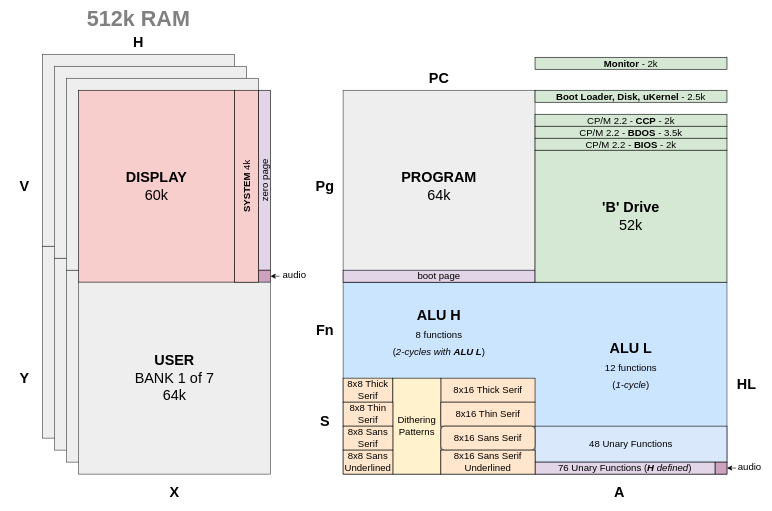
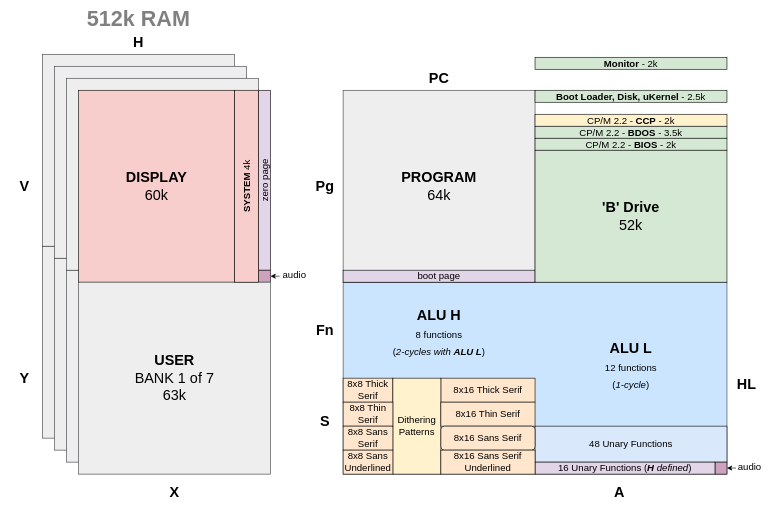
- <mxCell id="47" value="CP/M 2.2 - &lt;b&gt;CCP&lt;/b&gt; - 2k" style="rounded=0;whiteSpace=wrap;html=1;fontSize=16;fillColor=#d5e8d4;strokeColor=#000000;" vertex="1" parent="1"><mxGeometry x="891" y="190" width="320" height="20" as="geometry" /></mxCell>
+ <mxCell id="47" value="CP/M 2.2 - &lt;b&gt;CCP&lt;/b&gt; - 2k" style="rounded=0;whiteSpace=wrap;html=1;fontSize=16;fillColor=#fff2cc;strokeColor=#000000;" vertex="1" parent="1"><mxGeometry x="891" y="190" width="320" height="20" as="geometry" /></mxCell>
- <mxCell id="25" value="&lt;font&gt;&lt;span style=&quot;font-size: 24px&quot;&gt;&lt;b&gt;USER&lt;/b&gt;&lt;br&gt;BANK 1 of 7&lt;br&gt;64k&lt;/span&gt;&lt;br&gt;&lt;/font&gt;" style="whiteSpace=wrap;html=1;aspect=fixed;fillColor=#eeeeee;strokeColor=#36393d;" parent="1" vertex="1"><mxGeometry x="130" y="470" width="320" height="320" as="geometry" /></mxCell>
+ <mxCell id="25" value="&lt;font&gt;&lt;span style=&quot;font-size: 24px&quot;&gt;&lt;b&gt;USER&lt;/b&gt;&lt;br&gt;BANK 1 of 7&lt;br&gt;63k&lt;/span&gt;&lt;br&gt;&lt;/font&gt;" style="whiteSpace=wrap;html=1;aspect=fixed;fillColor=#eeeeee;strokeColor=#36393d;" parent="1" vertex="1"><mxGeometry x="130" y="470" width="320" height="320" as="geometry" /></mxCell>
- <mxCell id="23" value="76 Unary Functions (&lt;i&gt;&lt;b&gt;H&lt;/b&gt;&amp;nbsp;defined&lt;/i&gt;)" style="rounded=0;whiteSpace=wrap;html=1;fontSize=16;fillColor=#e1d5e7;strokeColor=#000000;" parent="1" vertex="1"><mxGeometry x="891" y="770" width="300" height="20" as="geometry" /></mxCell>
+ <mxCell id="23" value="16 Unary Functions (&lt;i&gt;&lt;b&gt;H&lt;/b&gt;&amp;nbsp;defined&lt;/i&gt;)" style="rounded=0;whiteSpace=wrap;html=1;fontSize=16;fillColor=#e1d5e7;strokeColor=#000000;" parent="1" vertex="1"><mxGeometry x="891" y="770" width="300" height="20" as="geometry" /></mxCell>
